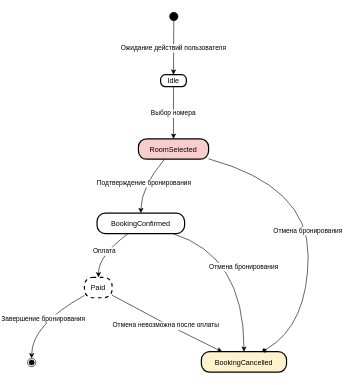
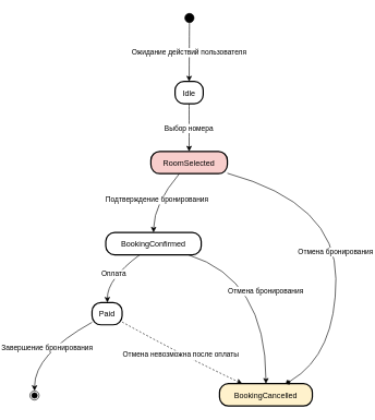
- <mxCell id="3" value="Idle" style="rounded=1;arcSize=40;strokeWidth=2" vertex="1" parent="1"><mxGeometry x="242" y="124" width="43" height="20" as="geometry" /></mxCell>
+ <mxCell id="3" value="Idle" style="rounded=1;arcSize=40;strokeWidth=2" vertex="1" parent="1"><mxGeometry x="242" y="124" width="43" height="34" as="geometry" /></mxCell>
- <mxCell id="6" value="Paid" style="rounded=1;arcSize=40;strokeWidth=2;dashed=1;" vertex="1" parent="1"><mxGeometry x="115" y="462" width="46" height="34" as="geometry" /></mxCell>
+ <mxCell id="6" value="Paid" style="rounded=1;arcSize=40;strokeWidth=2" vertex="1" parent="1"><mxGeometry x="115" y="462" width="46" height="34" as="geometry" /></mxCell>
- <mxCell id="16" value="Отмена невозможна после оплаты" style="curved=1;startArrow=none;;exitX=1.01;exitY=0.88;entryX=0.25;entryY=0.01;rounded=0;" edge="1" parent="1" source="6" target="8"><mxGeometry relative="1" as="geometry"><Array as="points"><mxPoint x="250" y="541" /></Array></mxGeometry></mxCell>
+ <mxCell id="16" value="Отмена невозможна после оплаты" style="curved=1;startArrow=none;exitX=1.01;exitY=0.88;entryX=0.25;entryY=0.01;rounded=0;dashed=1;" edge="1" parent="1" source="6" target="8"><mxGeometry relative="1" as="geometry"><Array as="points"><mxPoint x="250" y="541" /></Array></mxGeometry></mxCell>
